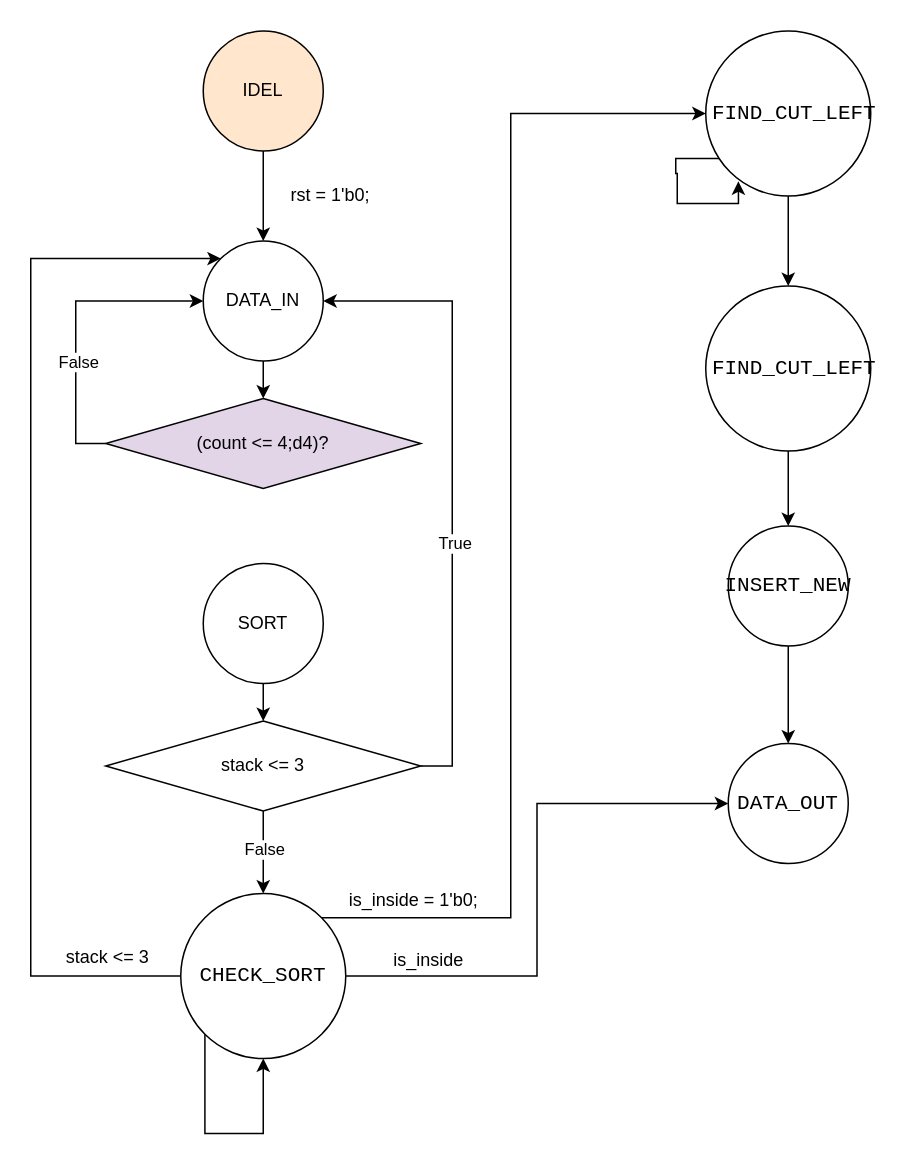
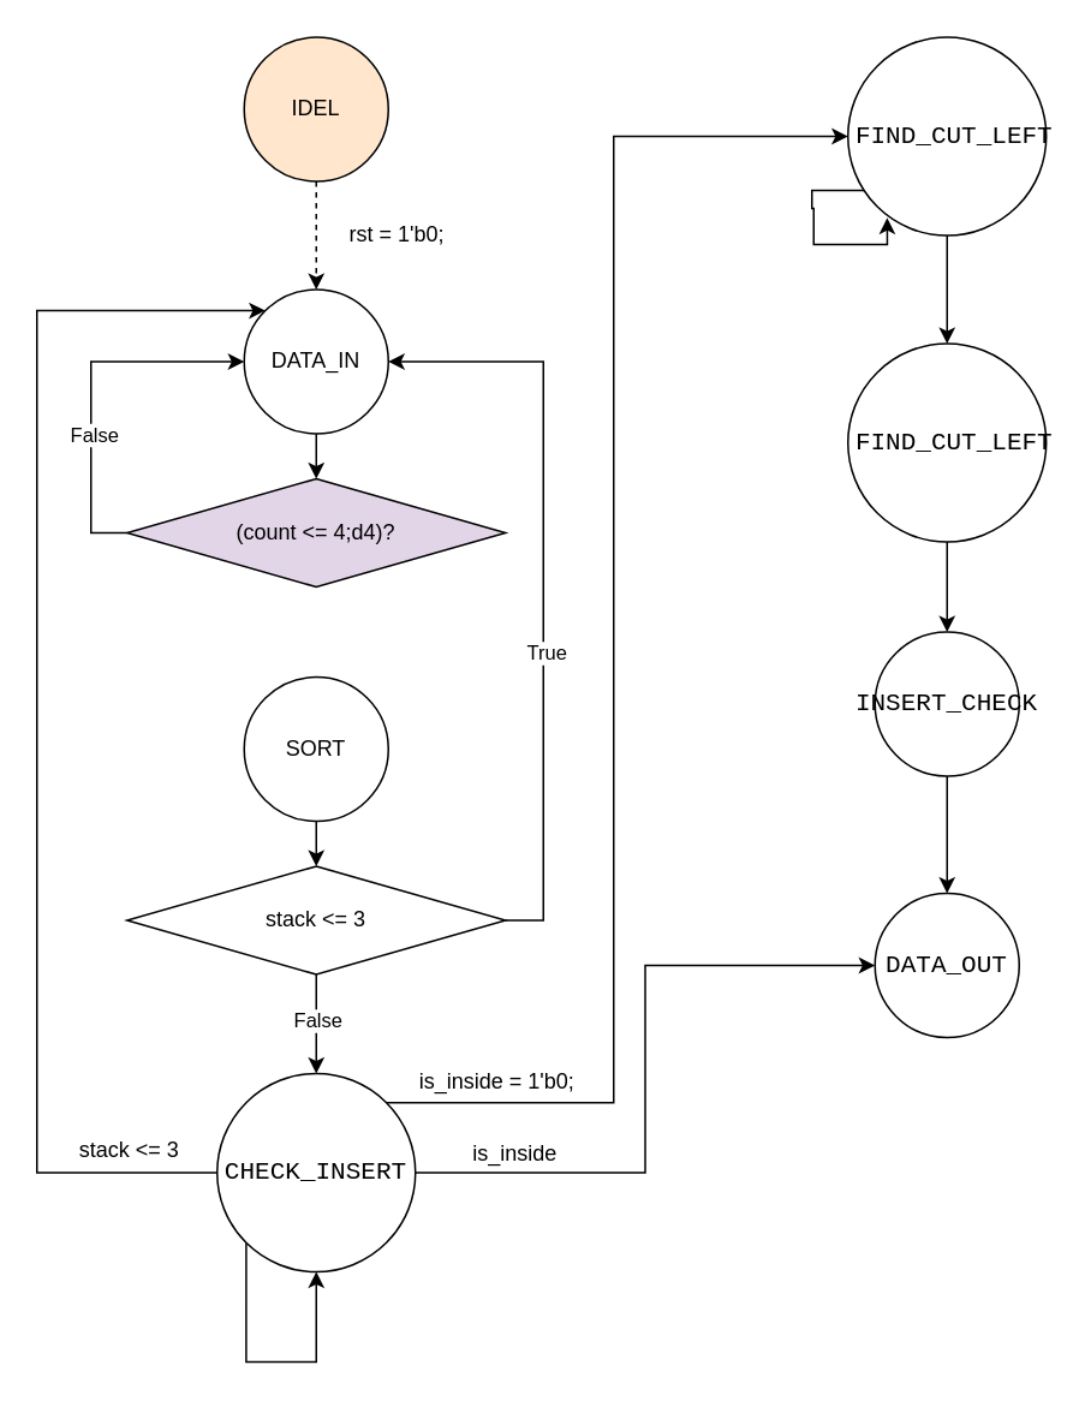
- <mxCell id="2" style="edgeStyle=orthogonalEdgeStyle;rounded=0;orthogonalLoop=1;jettySize=auto;html=1;entryX=0.5;entryY=0;entryDx=0;entryDy=0;" edge="1" parent="1" source="3" target="5"><mxGeometry relative="1" as="geometry" /></mxCell>
+ <mxCell id="2" style="edgeStyle=orthogonalEdgeStyle;rounded=0;orthogonalLoop=1;jettySize=auto;html=1;entryX=0.5;entryY=0;entryDx=0;entryDy=0;dashed=1;" edge="1" parent="1" source="3" target="5"><mxGeometry relative="1" as="geometry" /></mxCell>
- <mxCell id="20" value="&lt;div style=&quot;font-family: Consolas, &amp;quot;Courier New&amp;quot;, monospace; font-size: 14px; line-height: 19px; white-space: pre;&quot;&gt;INSERT_NEW&lt;/div&gt;" style="ellipse;whiteSpace=wrap;html=1;aspect=fixed;fontColor=#000000;labelBackgroundColor=none;" vertex="1" parent="1"><mxGeometry x="485" y="350" width="80" height="80" as="geometry" /></mxCell>
+ <mxCell id="20" value="&lt;div style=&quot;font-family: Consolas, &amp;quot;Courier New&amp;quot;, monospace; font-size: 14px; line-height: 19px; white-space: pre;&quot;&gt;INSERT_CHECK&lt;/div&gt;" style="ellipse;whiteSpace=wrap;html=1;aspect=fixed;fontColor=#000000;labelBackgroundColor=none;" vertex="1" parent="1"><mxGeometry x="485" y="350" width="80" height="80" as="geometry" /></mxCell>
- <mxCell id="13" value="&lt;div style=&quot;font-family: Consolas, &amp;quot;Courier New&amp;quot;, monospace; font-size: 14px; line-height: 19px; white-space: pre;&quot;&gt;&lt;font style=&quot;color: rgb(0, 0, 0);&quot;&gt;CHECK_SORT&lt;/font&gt;&lt;/div&gt;" style="ellipse;whiteSpace=wrap;html=1;aspect=fixed;" vertex="1" parent="1"><mxGeometry x="120" y="595" width="110" height="110" as="geometry" /></mxCell>
+ <mxCell id="13" value="&lt;div style=&quot;font-family: Consolas, &amp;quot;Courier New&amp;quot;, monospace; font-size: 14px; line-height: 19px; white-space: pre;&quot;&gt;&lt;font style=&quot;color: rgb(0, 0, 0);&quot;&gt;CHECK_INSERT&lt;/font&gt;&lt;/div&gt;" style="ellipse;whiteSpace=wrap;html=1;aspect=fixed;" vertex="1" parent="1"><mxGeometry x="120" y="595" width="110" height="110" as="geometry" /></mxCell>
